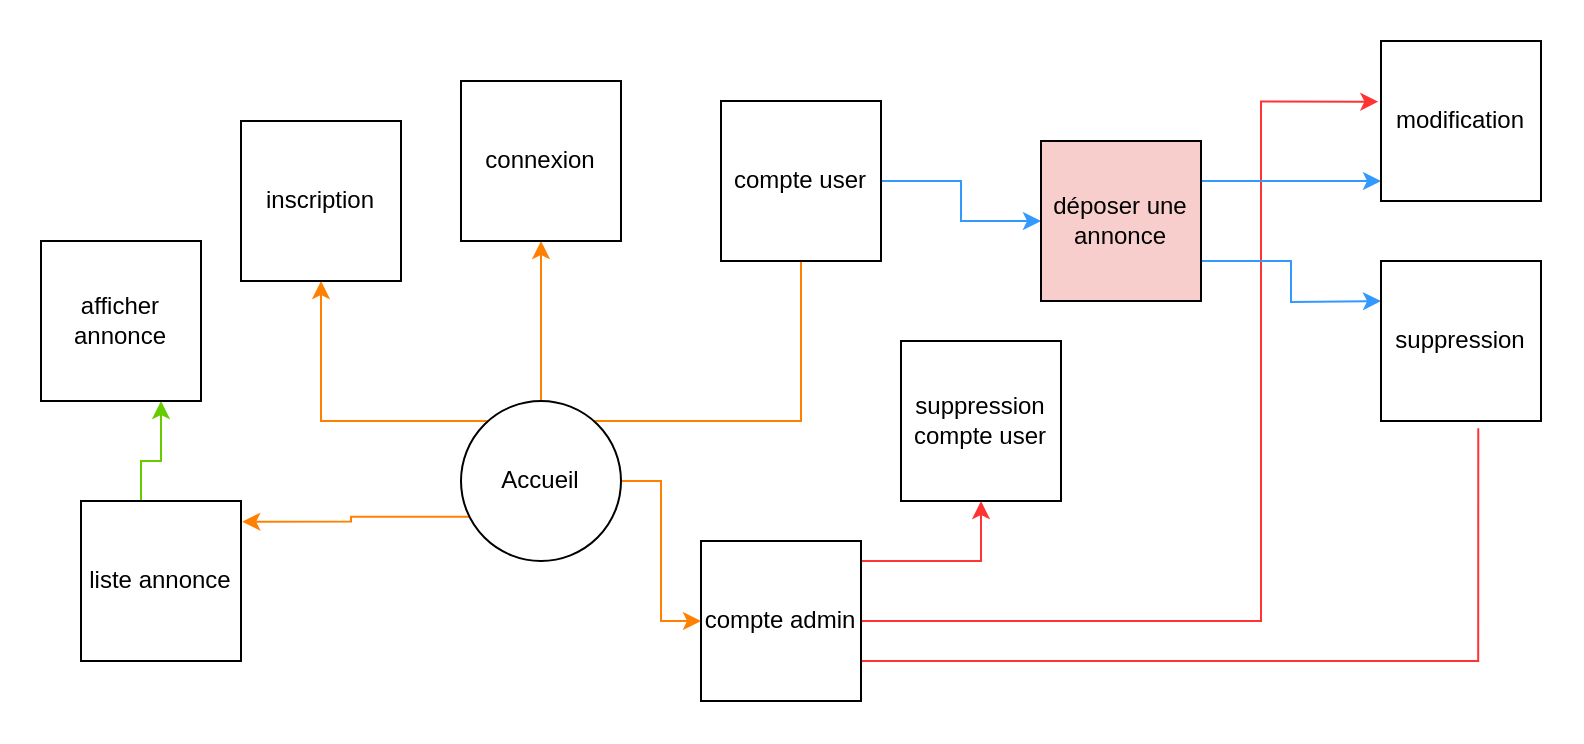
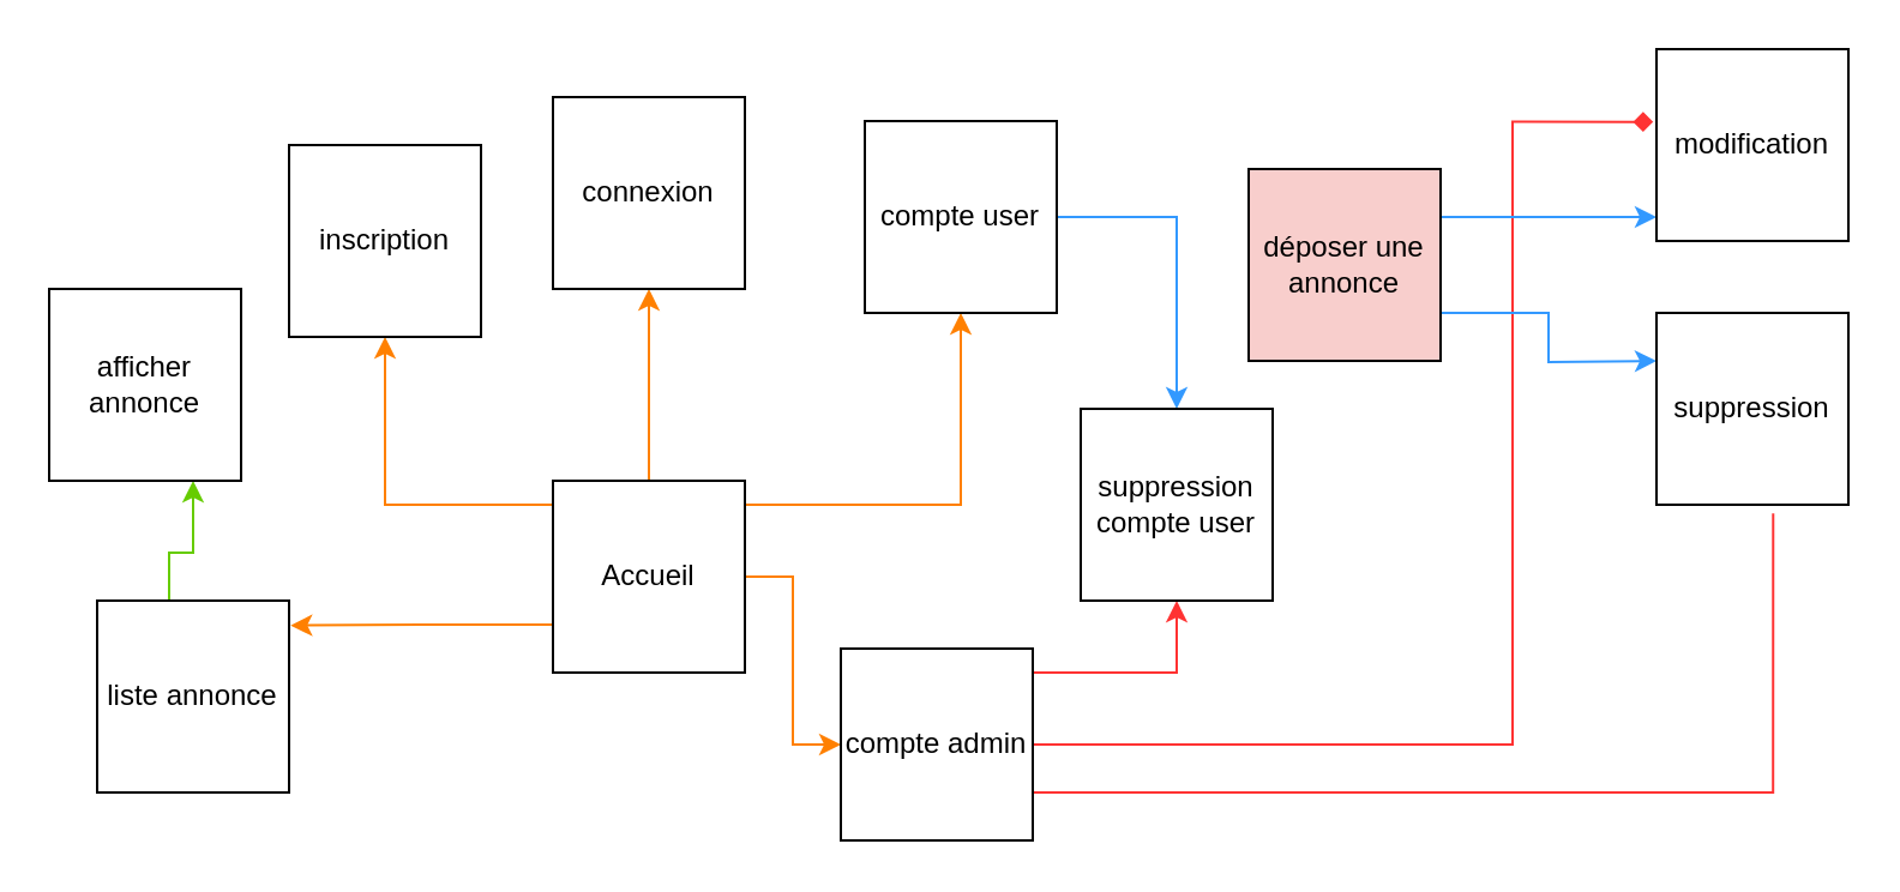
- <mxCell id="11" style="edgeStyle=orthogonalEdgeStyle;rounded=0;orthogonalLoop=1;jettySize=auto;html=1;exitX=1;exitY=0.5;exitDx=0;exitDy=0;entryX=-0.017;entryY=0.379;entryDx=0;entryDy=0;entryPerimeter=0;strokeColor=#FF3333;" edge="1" parent="1" source="14" target="19"><mxGeometry relative="1" as="geometry"><mxPoint x="650" y="50" as="targetPoint" /><Array as="points"><mxPoint x="630" y="310" /><mxPoint x="630" y="50" /></Array></mxGeometry></mxCell>
+ <mxCell id="11" style="edgeStyle=orthogonalEdgeStyle;rounded=0;orthogonalLoop=1;jettySize=auto;html=1;exitX=1;exitY=0.5;exitDx=0;exitDy=0;entryX=-0.017;entryY=0.379;entryDx=0;entryDy=0;entryPerimeter=0;strokeColor=#FF3333;endArrow=diamond;" edge="1" parent="1" source="14" target="19"><mxGeometry relative="1" as="geometry"><mxPoint x="650" y="50" as="targetPoint" /><Array as="points"><mxPoint x="630" y="310" /><mxPoint x="630" y="50" /></Array></mxGeometry></mxCell>
- <mxCell id="9" style="edgeStyle=orthogonalEdgeStyle;rounded=0;orthogonalLoop=1;jettySize=auto;html=1;exitX=1;exitY=0.5;exitDx=0;exitDy=0;entryX=0;entryY=0.5;entryDx=0;entryDy=0;strokeColor=#3399FF;" edge="1" parent="1" source="10" target="18"><mxGeometry relative="1" as="geometry" /></mxCell>
+ <mxCell id="9" style="edgeStyle=orthogonalEdgeStyle;rounded=0;orthogonalLoop=1;jettySize=auto;html=1;exitX=1;exitY=0.5;exitDx=0;exitDy=0;strokeColor=#3399FF;" edge="1" parent="1" source="10" target="21"><mxGeometry relative="1" as="geometry" /></mxCell>
- <mxCell id="3" value="" style="edgeStyle=orthogonalEdgeStyle;rounded=0;orthogonalLoop=1;jettySize=auto;html=1;strokeColor=#FF8000;endArrow=none;" edge="1" parent="1" source="7" target="10"><mxGeometry relative="1" as="geometry"><Array as="points"><mxPoint x="400" y="210" /></Array></mxGeometry></mxCell>
+ <mxCell id="3" value="" style="edgeStyle=orthogonalEdgeStyle;rounded=0;orthogonalLoop=1;jettySize=auto;html=1;strokeColor=#FF8000;" edge="1" parent="1" source="7" target="10"><mxGeometry relative="1" as="geometry"><Array as="points"><mxPoint x="400" y="210" /></Array></mxGeometry></mxCell>
- <mxCell id="7" value="Accueil" style="ellipse;whiteSpace=wrap;html=1;aspect=fixed;" vertex="1" parent="1"><mxGeometry x="230" y="200" width="80" height="80" as="geometry" /></mxCell>
+ <mxCell id="7" value="Accueil" style="whiteSpace=wrap;html=1;aspect=fixed;" vertex="1" parent="1"><mxGeometry x="230" y="200" width="80" height="80" as="geometry" /></mxCell>
